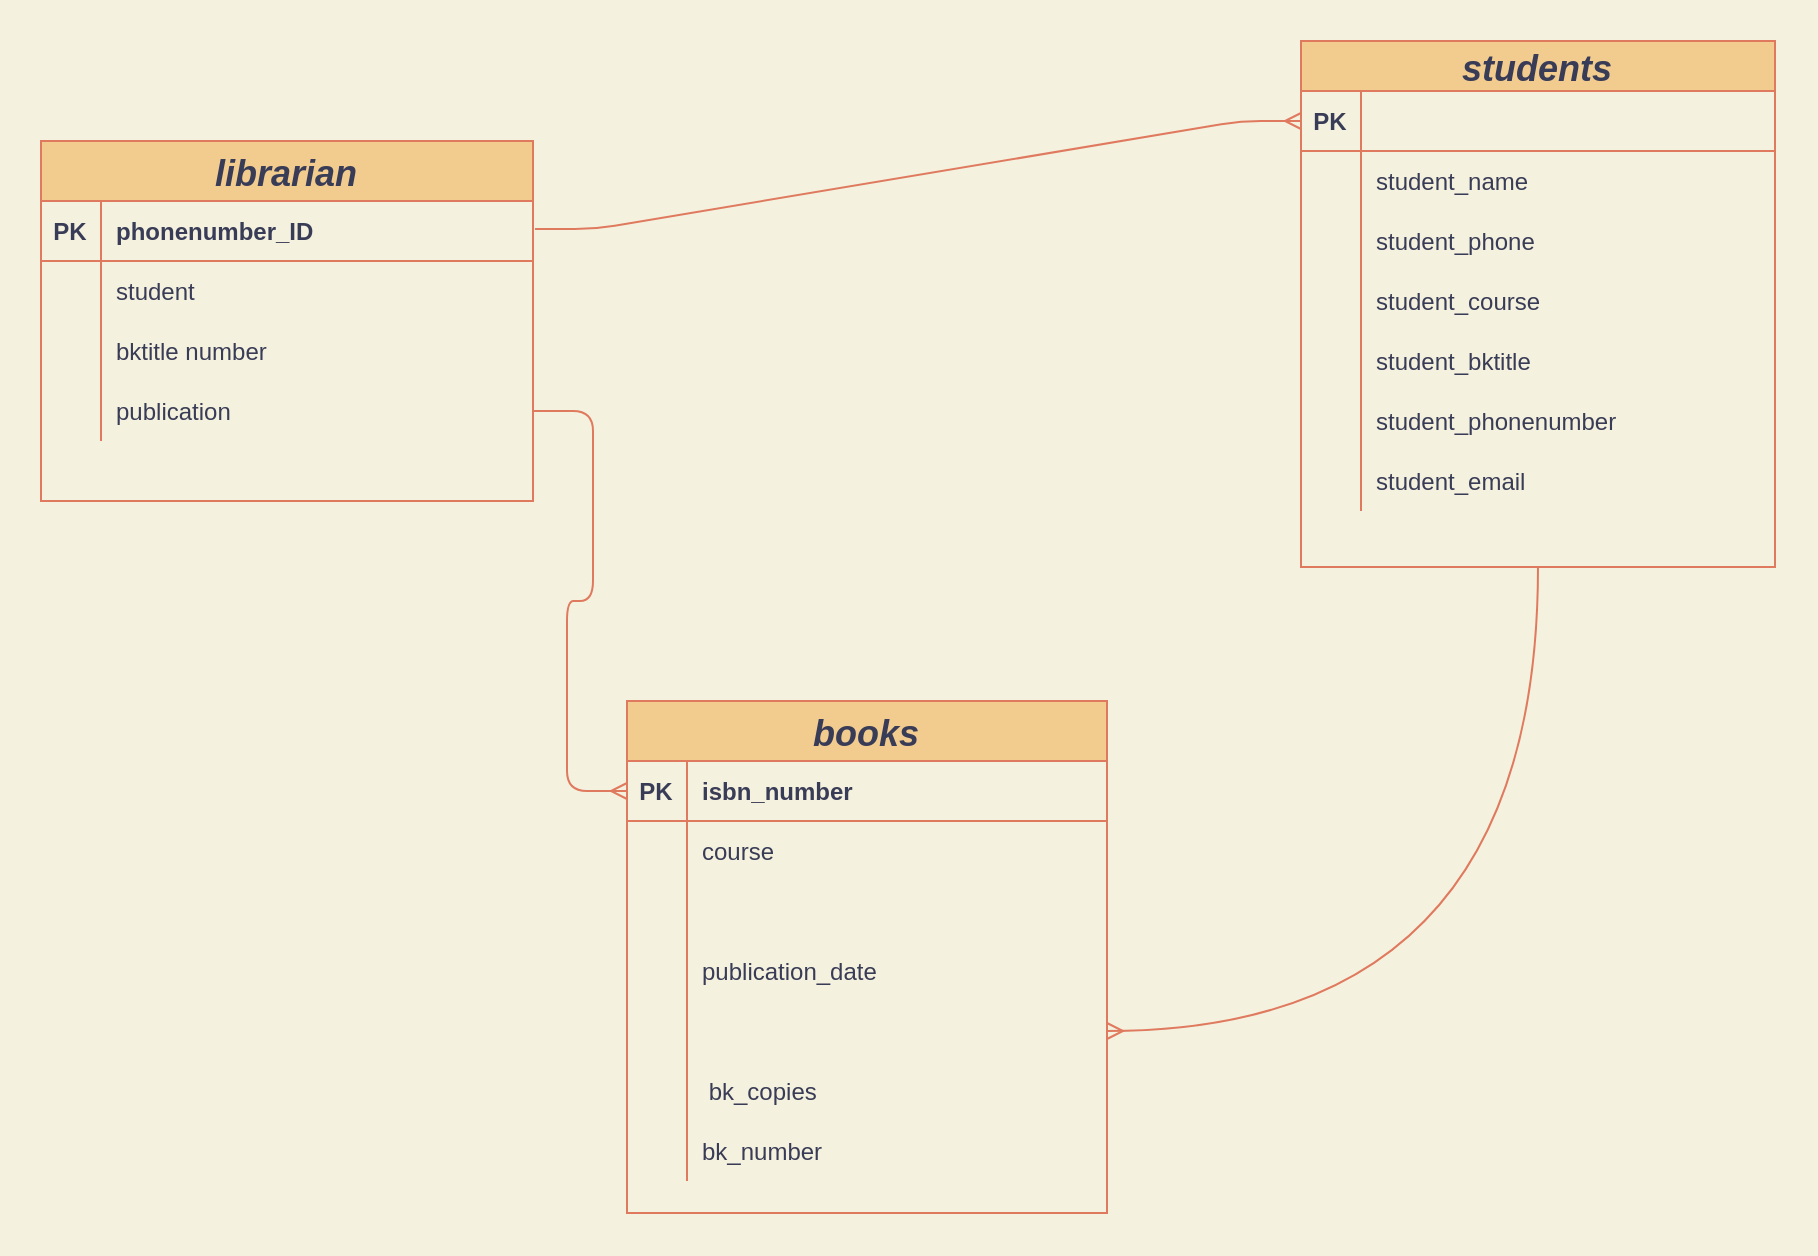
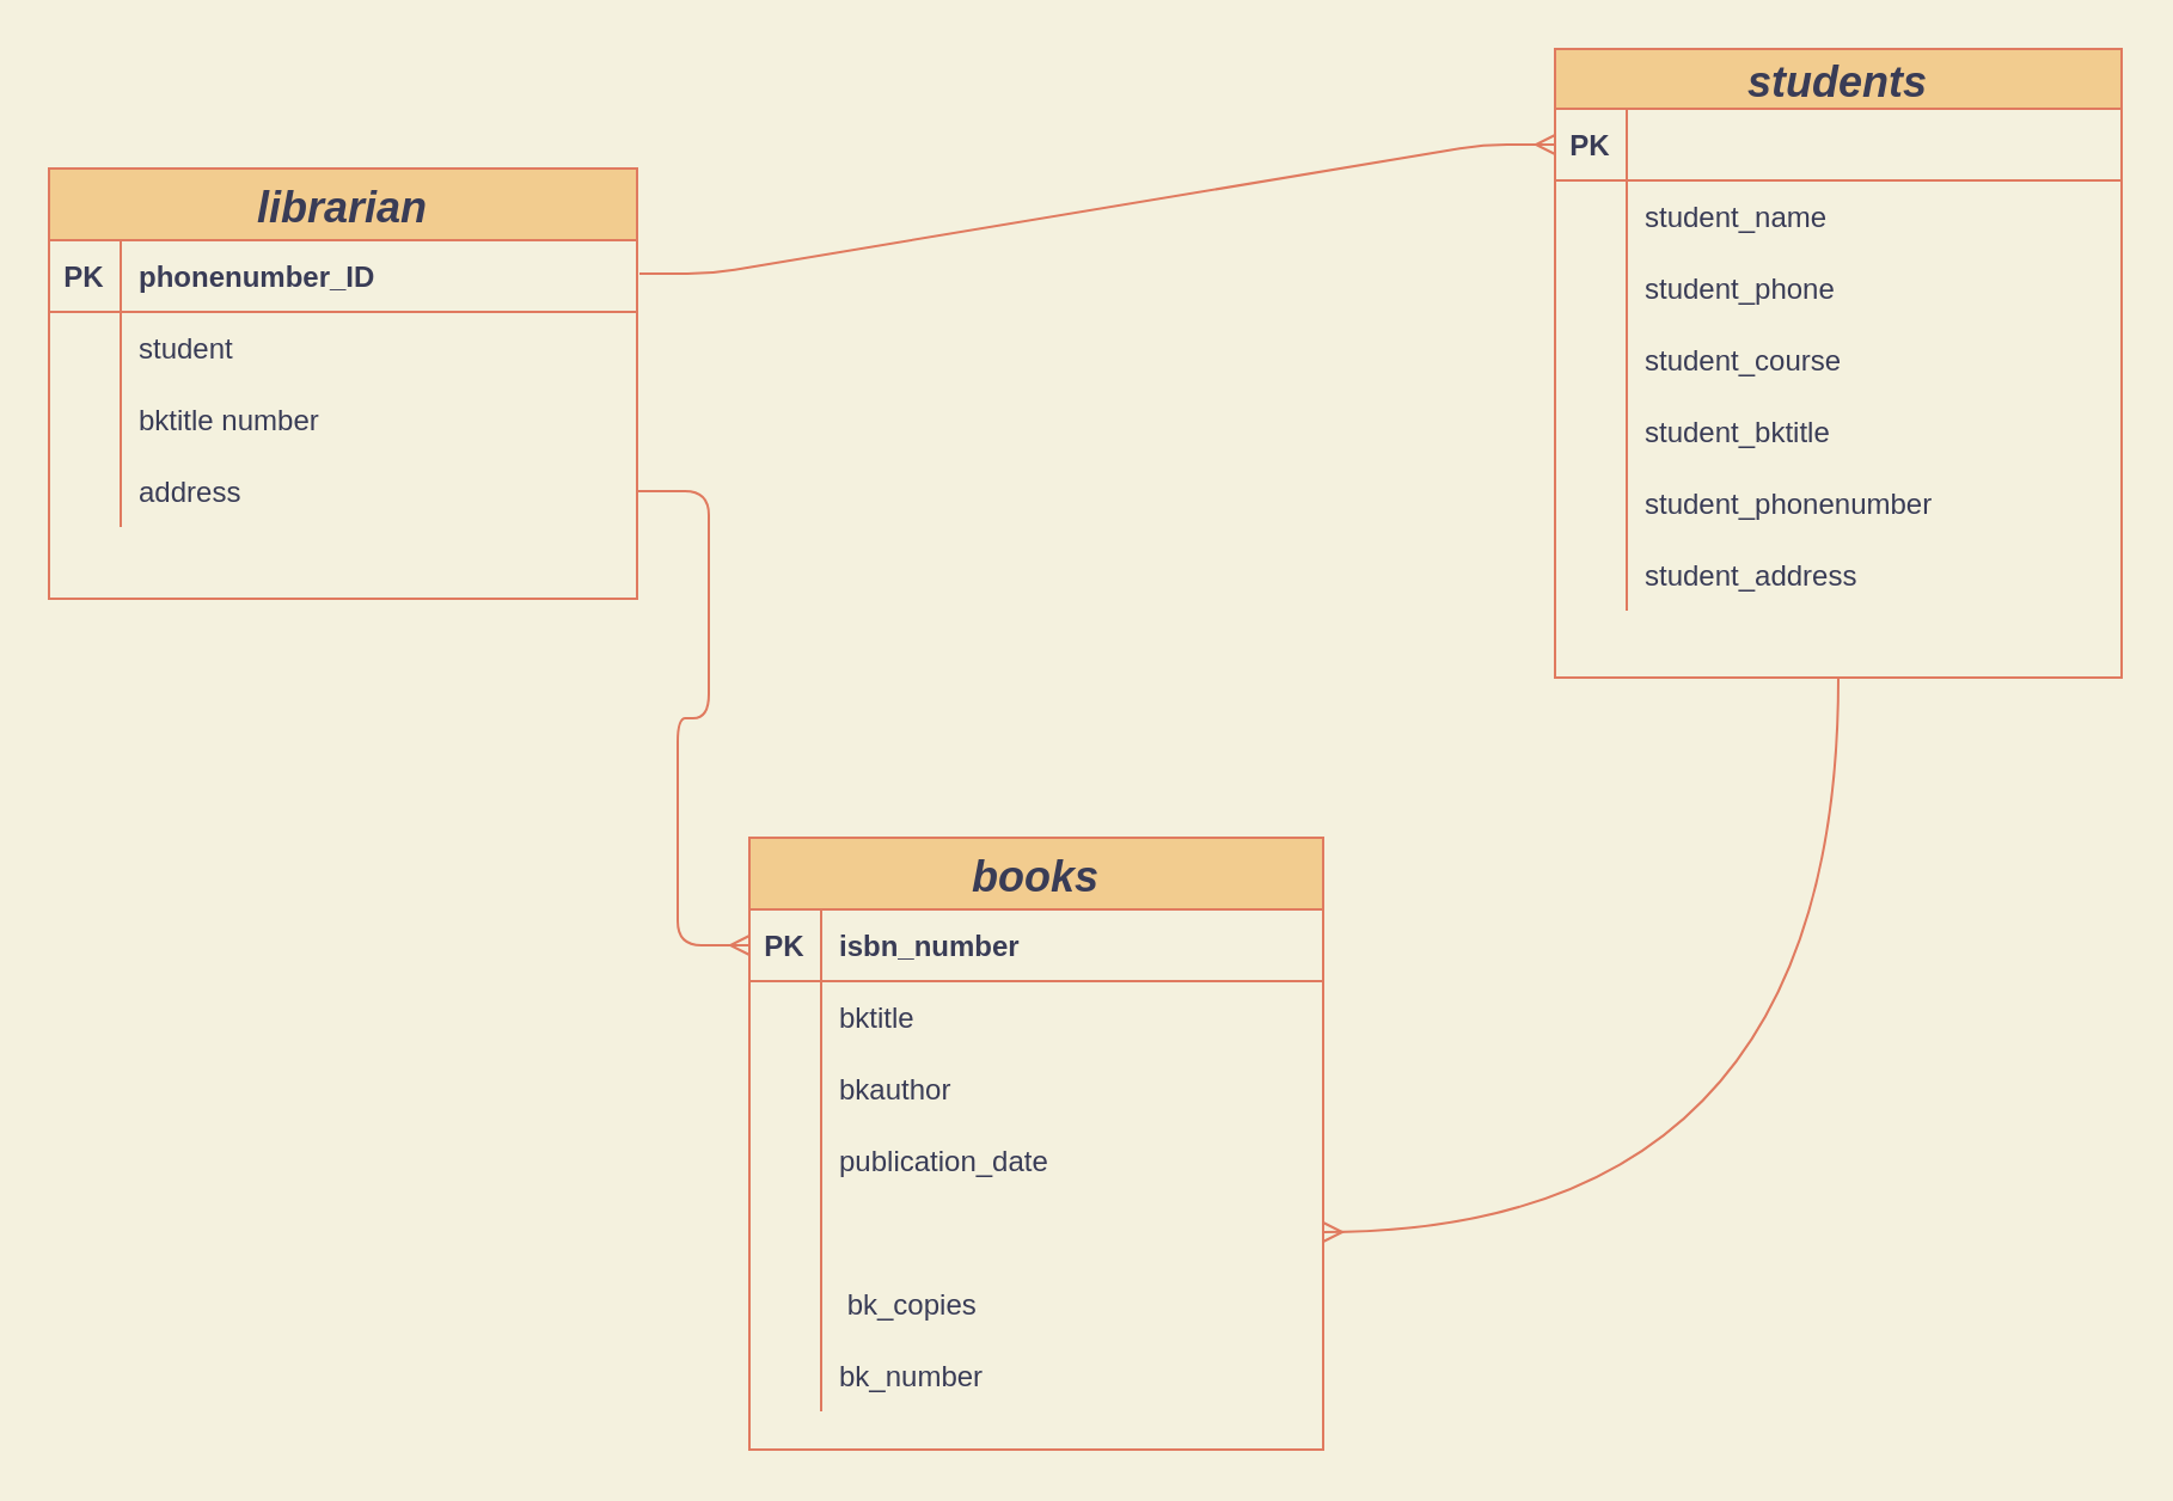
- <mxCell id="14" value="publication" style="shape=partialRectangle;connectable=0;fillColor=none;top=0;left=0;bottom=0;right=0;align=left;spacingLeft=6;overflow=hidden;strokeColor=#E07A5F;fontColor=#393C56;" parent="12" vertex="1"><mxGeometry x="30" width="216" height="30" as="geometry" /></mxCell>
+ <mxCell id="14" value="address" style="shape=partialRectangle;connectable=0;fillColor=none;top=0;left=0;bottom=0;right=0;align=left;spacingLeft=6;overflow=hidden;strokeColor=#E07A5F;fontColor=#393C56;" parent="12" vertex="1"><mxGeometry x="30" width="216" height="30" as="geometry" /></mxCell>
- <mxCell id="35" value="student_email" style="shape=partialRectangle;connectable=0;fillColor=none;top=0;left=0;bottom=0;right=0;align=left;spacingLeft=6;overflow=hidden;strokeColor=#E07A5F;fontColor=#393C56;" parent="33" vertex="1"><mxGeometry x="30" width="207" height="30" as="geometry" /></mxCell>
+ <mxCell id="35" value="student_address" style="shape=partialRectangle;connectable=0;fillColor=none;top=0;left=0;bottom=0;right=0;align=left;spacingLeft=6;overflow=hidden;strokeColor=#E07A5F;fontColor=#393C56;" parent="33" vertex="1"><mxGeometry x="30" width="207" height="30" as="geometry" /></mxCell>
- <mxCell id="42" value="course" style="shape=partialRectangle;connectable=0;fillColor=none;top=0;left=0;bottom=0;right=0;align=left;spacingLeft=6;overflow=hidden;strokeColor=#E07A5F;fontColor=#393C56;" parent="40" vertex="1"><mxGeometry x="30" width="210" height="30" as="geometry" /></mxCell>
+ <mxCell id="42" value="bktitle" style="shape=partialRectangle;connectable=0;fillColor=none;top=0;left=0;bottom=0;right=0;align=left;spacingLeft=6;overflow=hidden;strokeColor=#E07A5F;fontColor=#393C56;" parent="40" vertex="1"><mxGeometry x="30" width="210" height="30" as="geometry" /></mxCell>
+ <mxCell id="45" value="bkauthor" style="shape=partialRectangle;connectable=0;fillColor=none;top=0;left=0;bottom=0;right=0;align=left;spacingLeft=6;overflow=hidden;strokeColor=#E07A5F;fontColor=#393C56;" parent="43" vertex="1"><mxGeometry x="30" width="210" height="30" as="geometry" /></mxCell>
